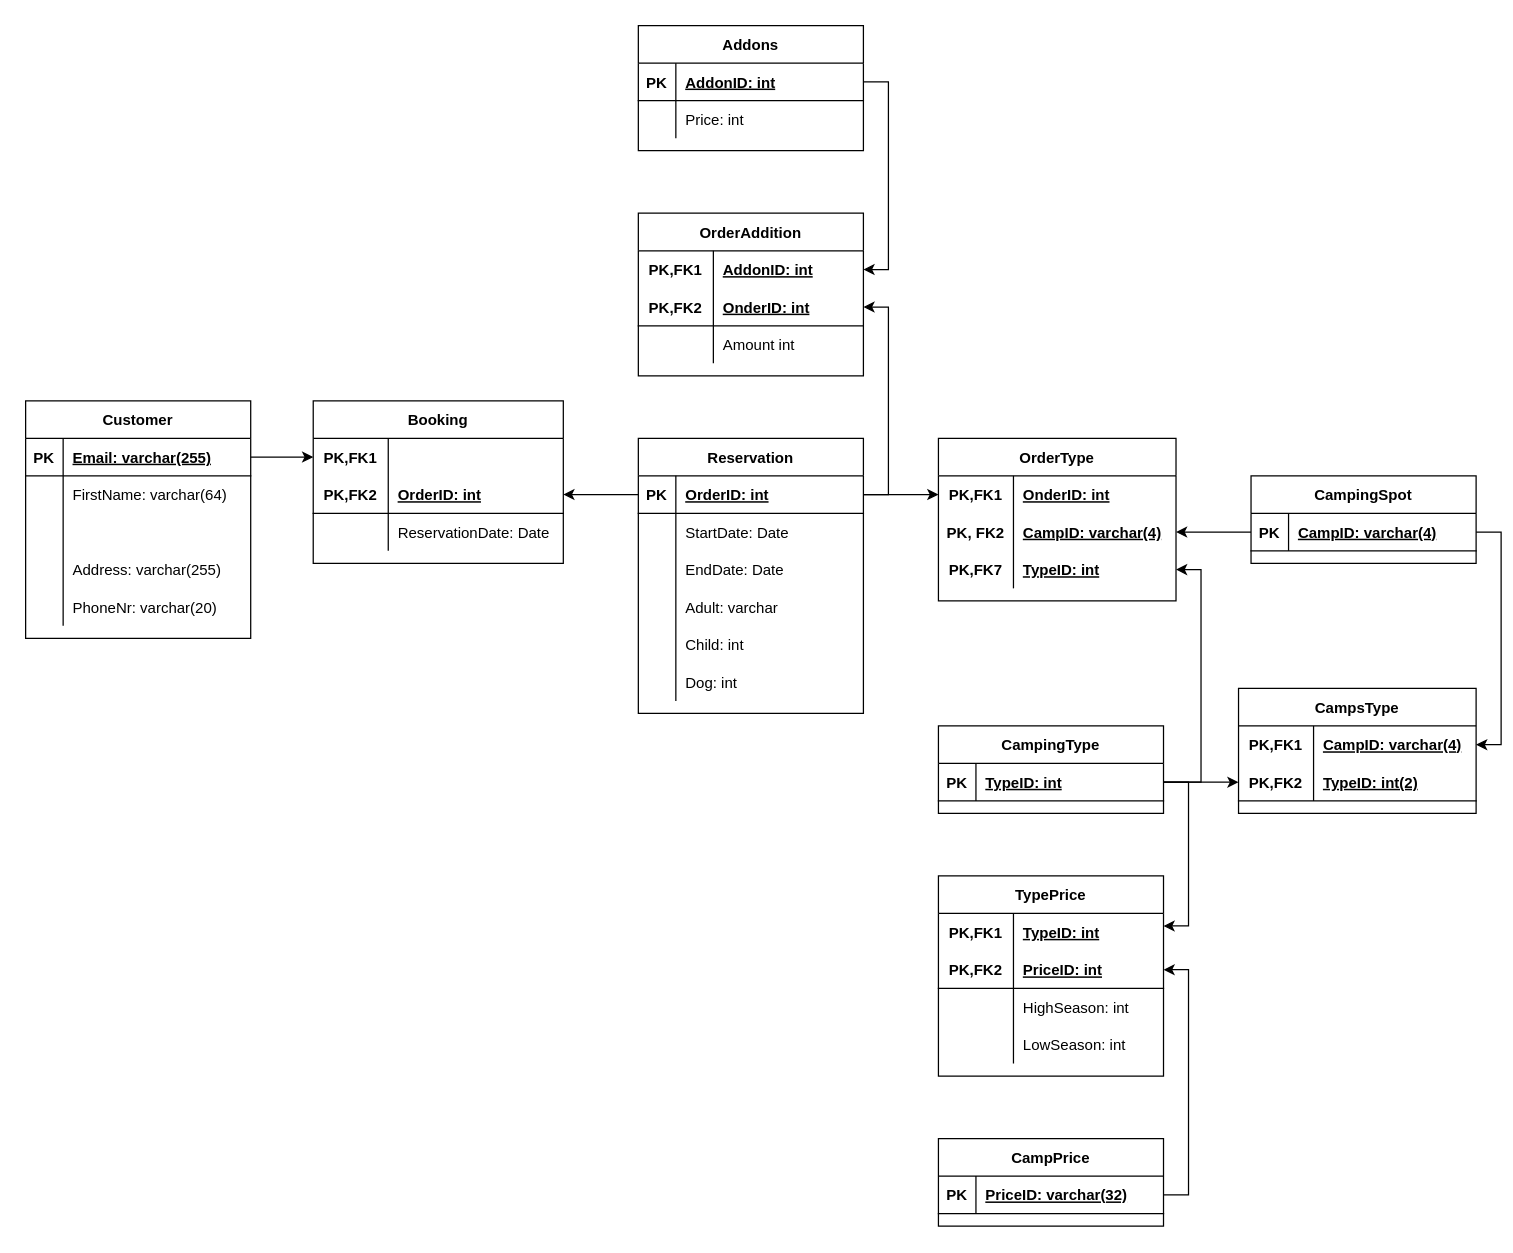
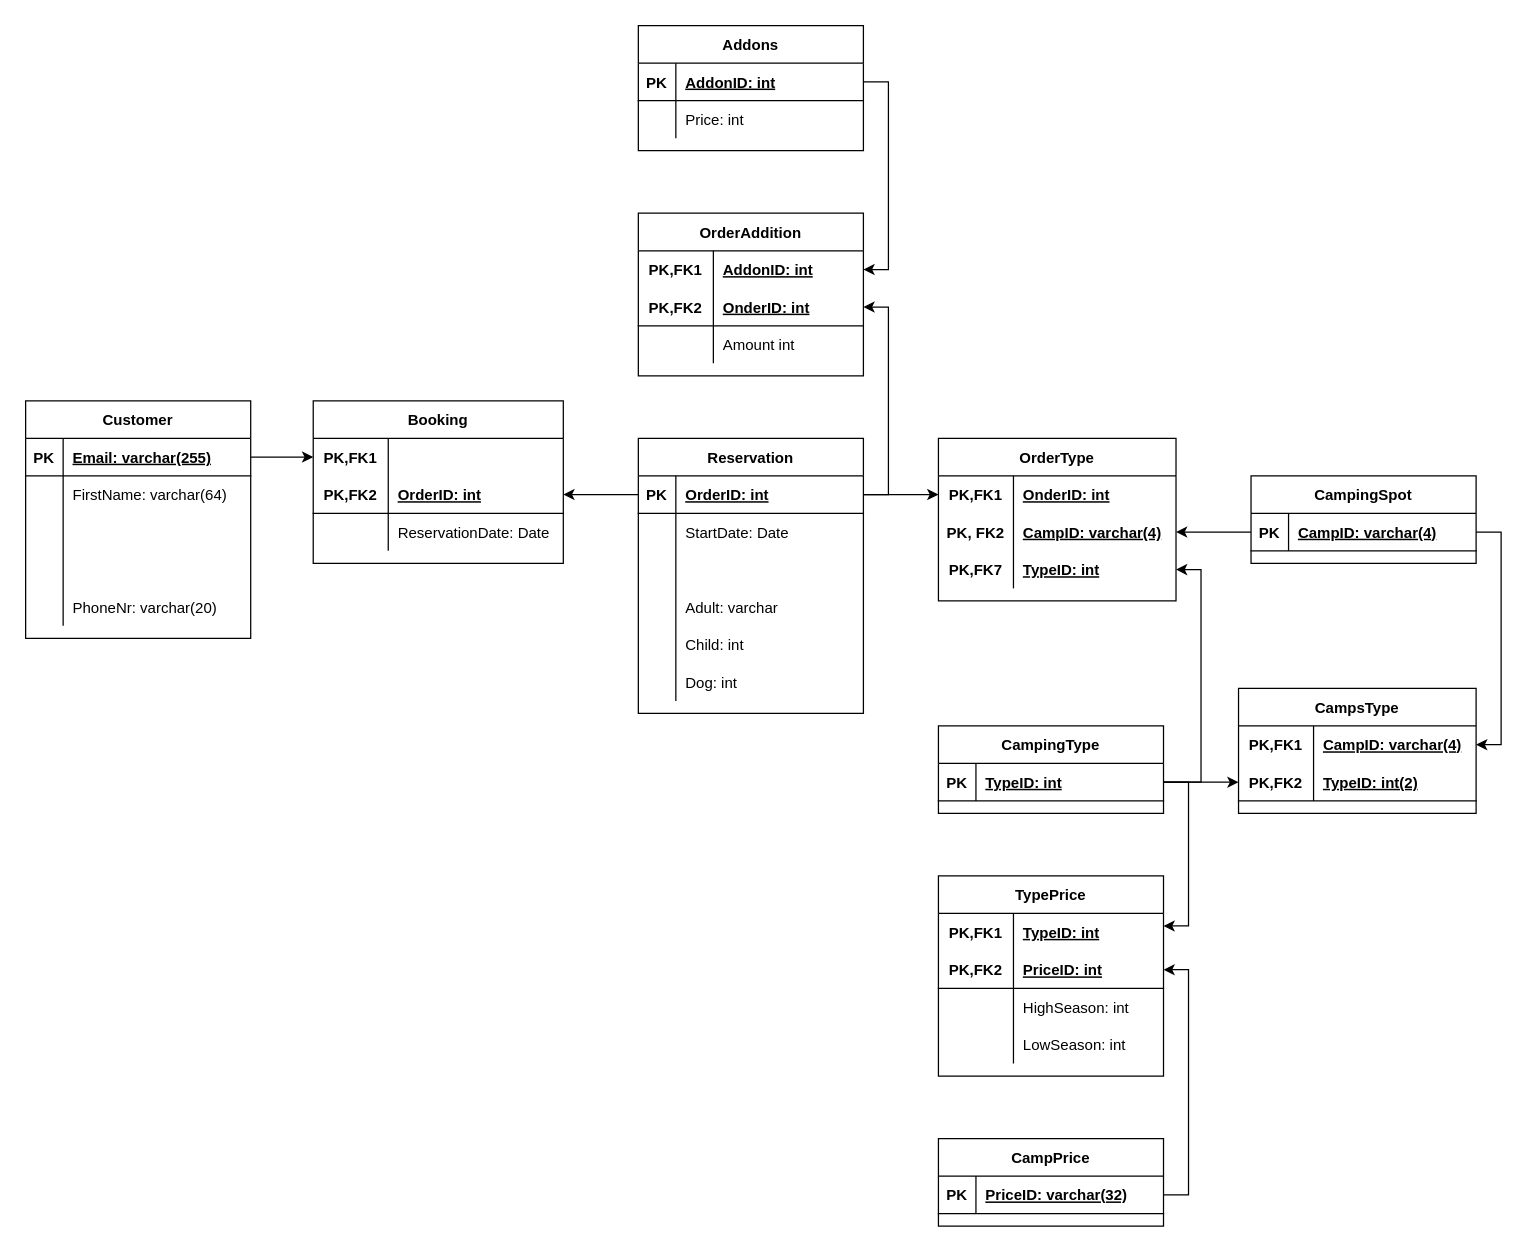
- <mxCell id="13" value="Address: varchar(255)" style="shape=partialRectangle;connectable=0;fillColor=none;top=0;left=0;bottom=0;right=0;align=left;spacingLeft=6;overflow=hidden;" parent="11" vertex="1"><mxGeometry x="30" width="150" height="30" as="geometry" /></mxCell>
- <mxCell id="41" value="EndDate: Date" style="shape=partialRectangle;connectable=0;fillColor=none;top=0;left=0;bottom=0;right=0;align=left;spacingLeft=6;overflow=hidden;" parent="39" vertex="1"><mxGeometry x="30" width="150" height="30" as="geometry" /></mxCell>
